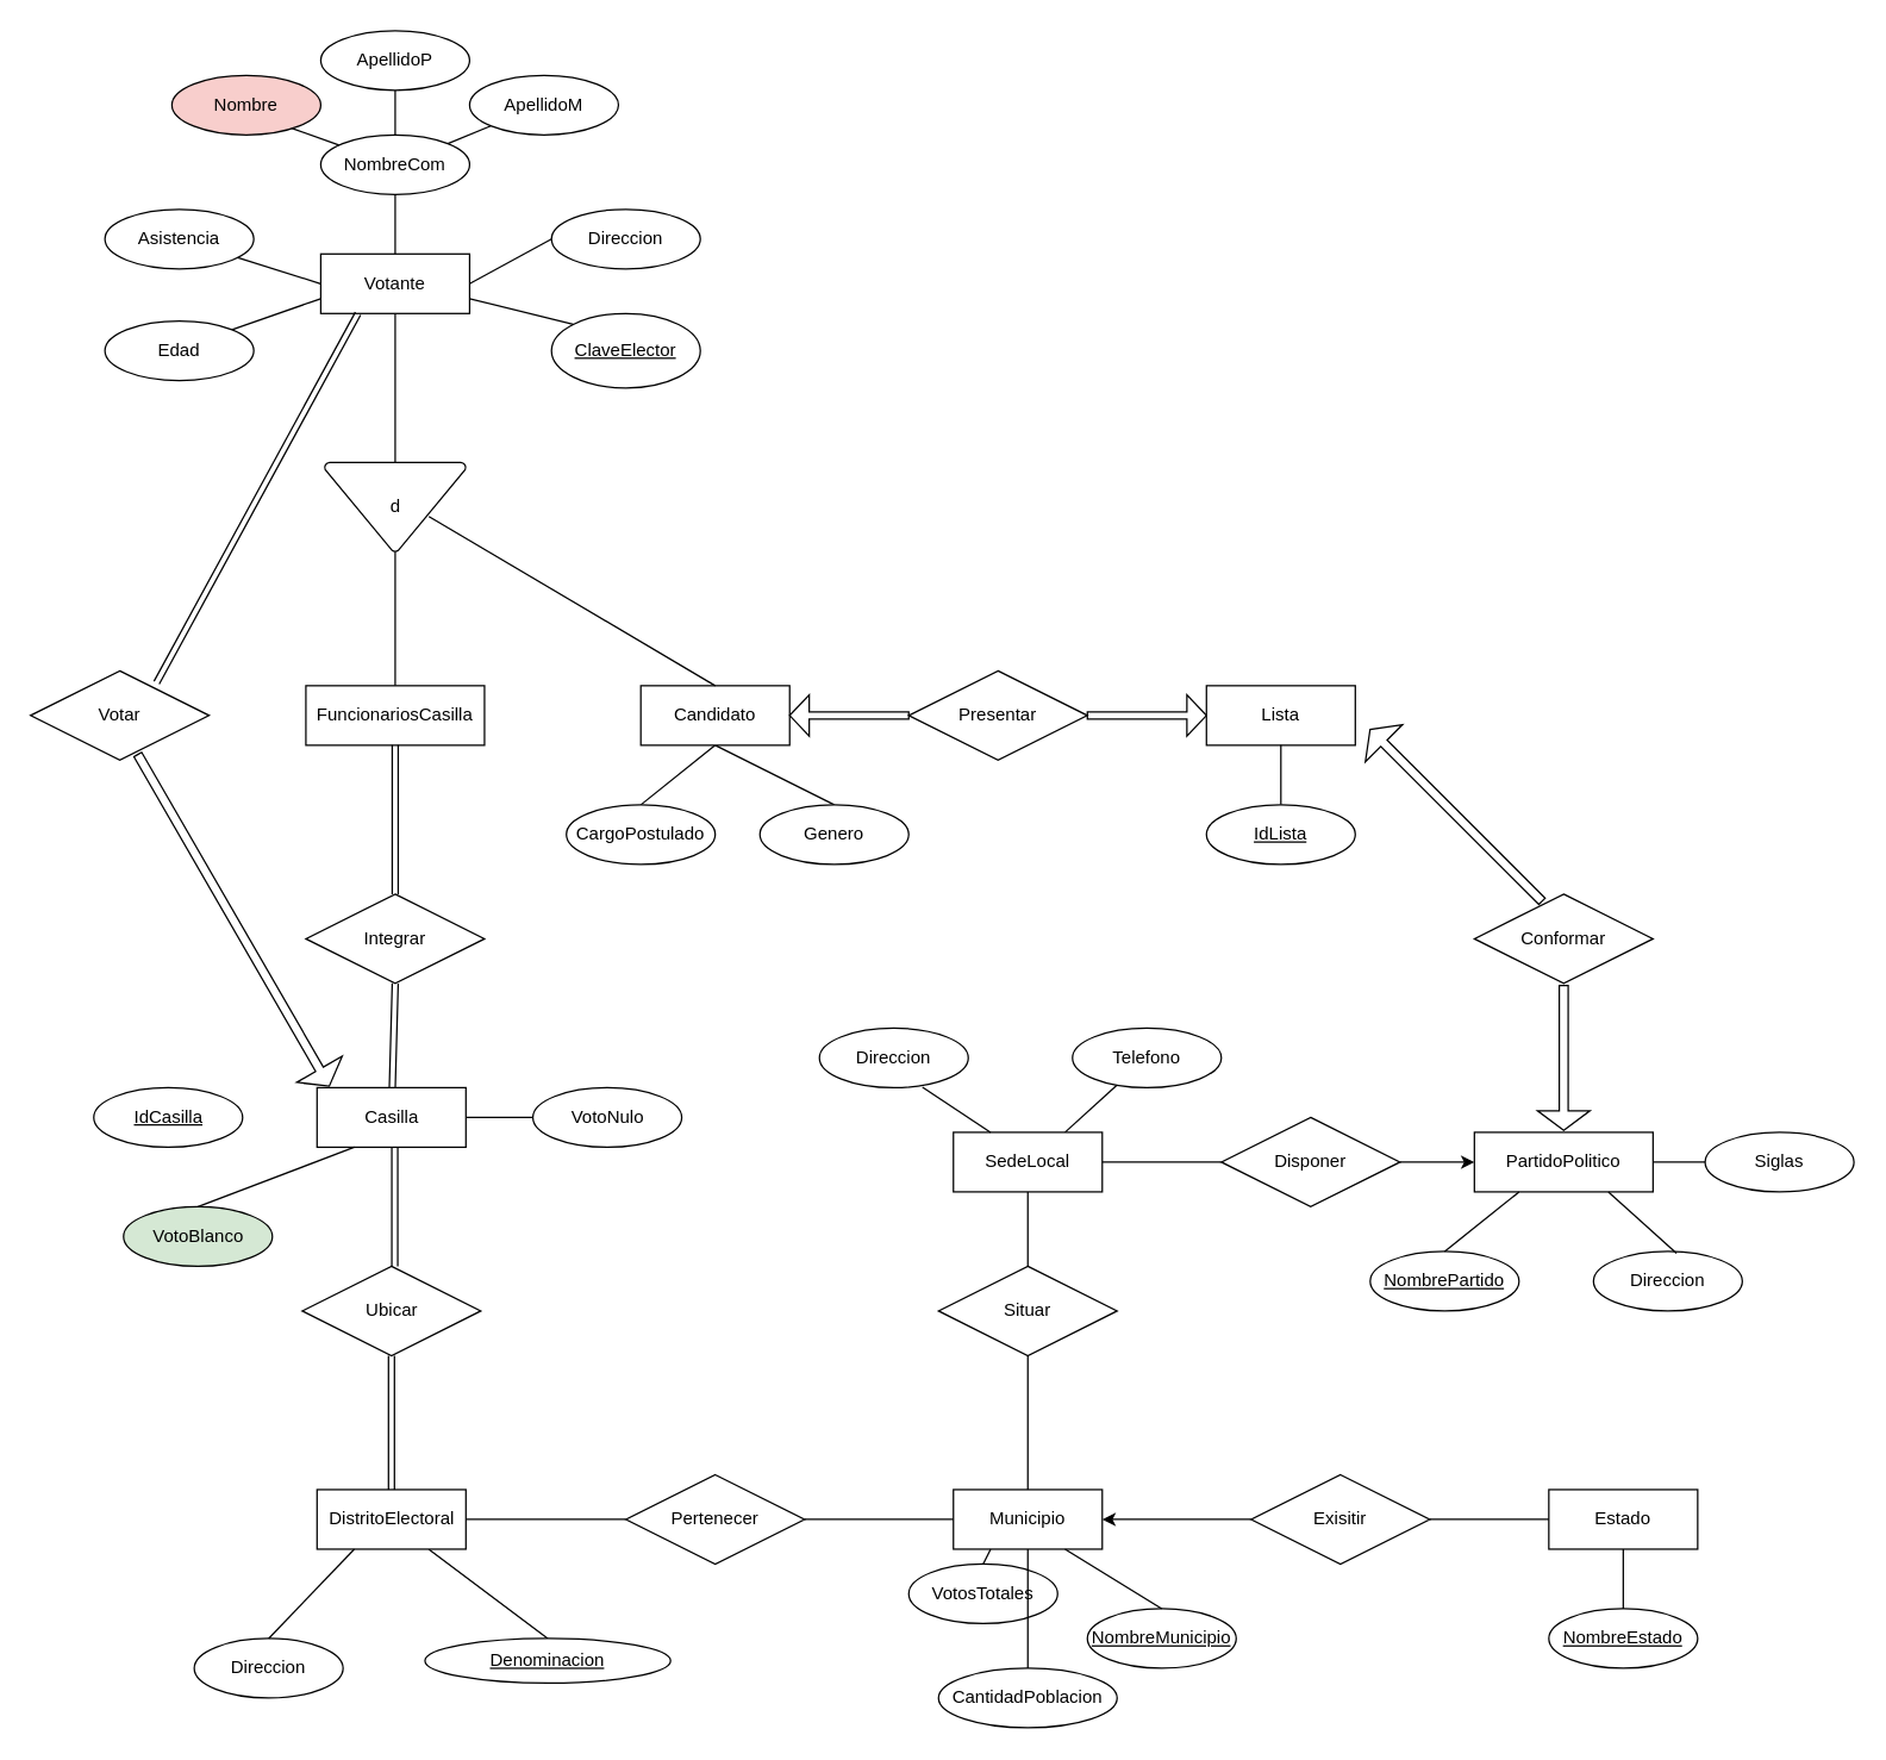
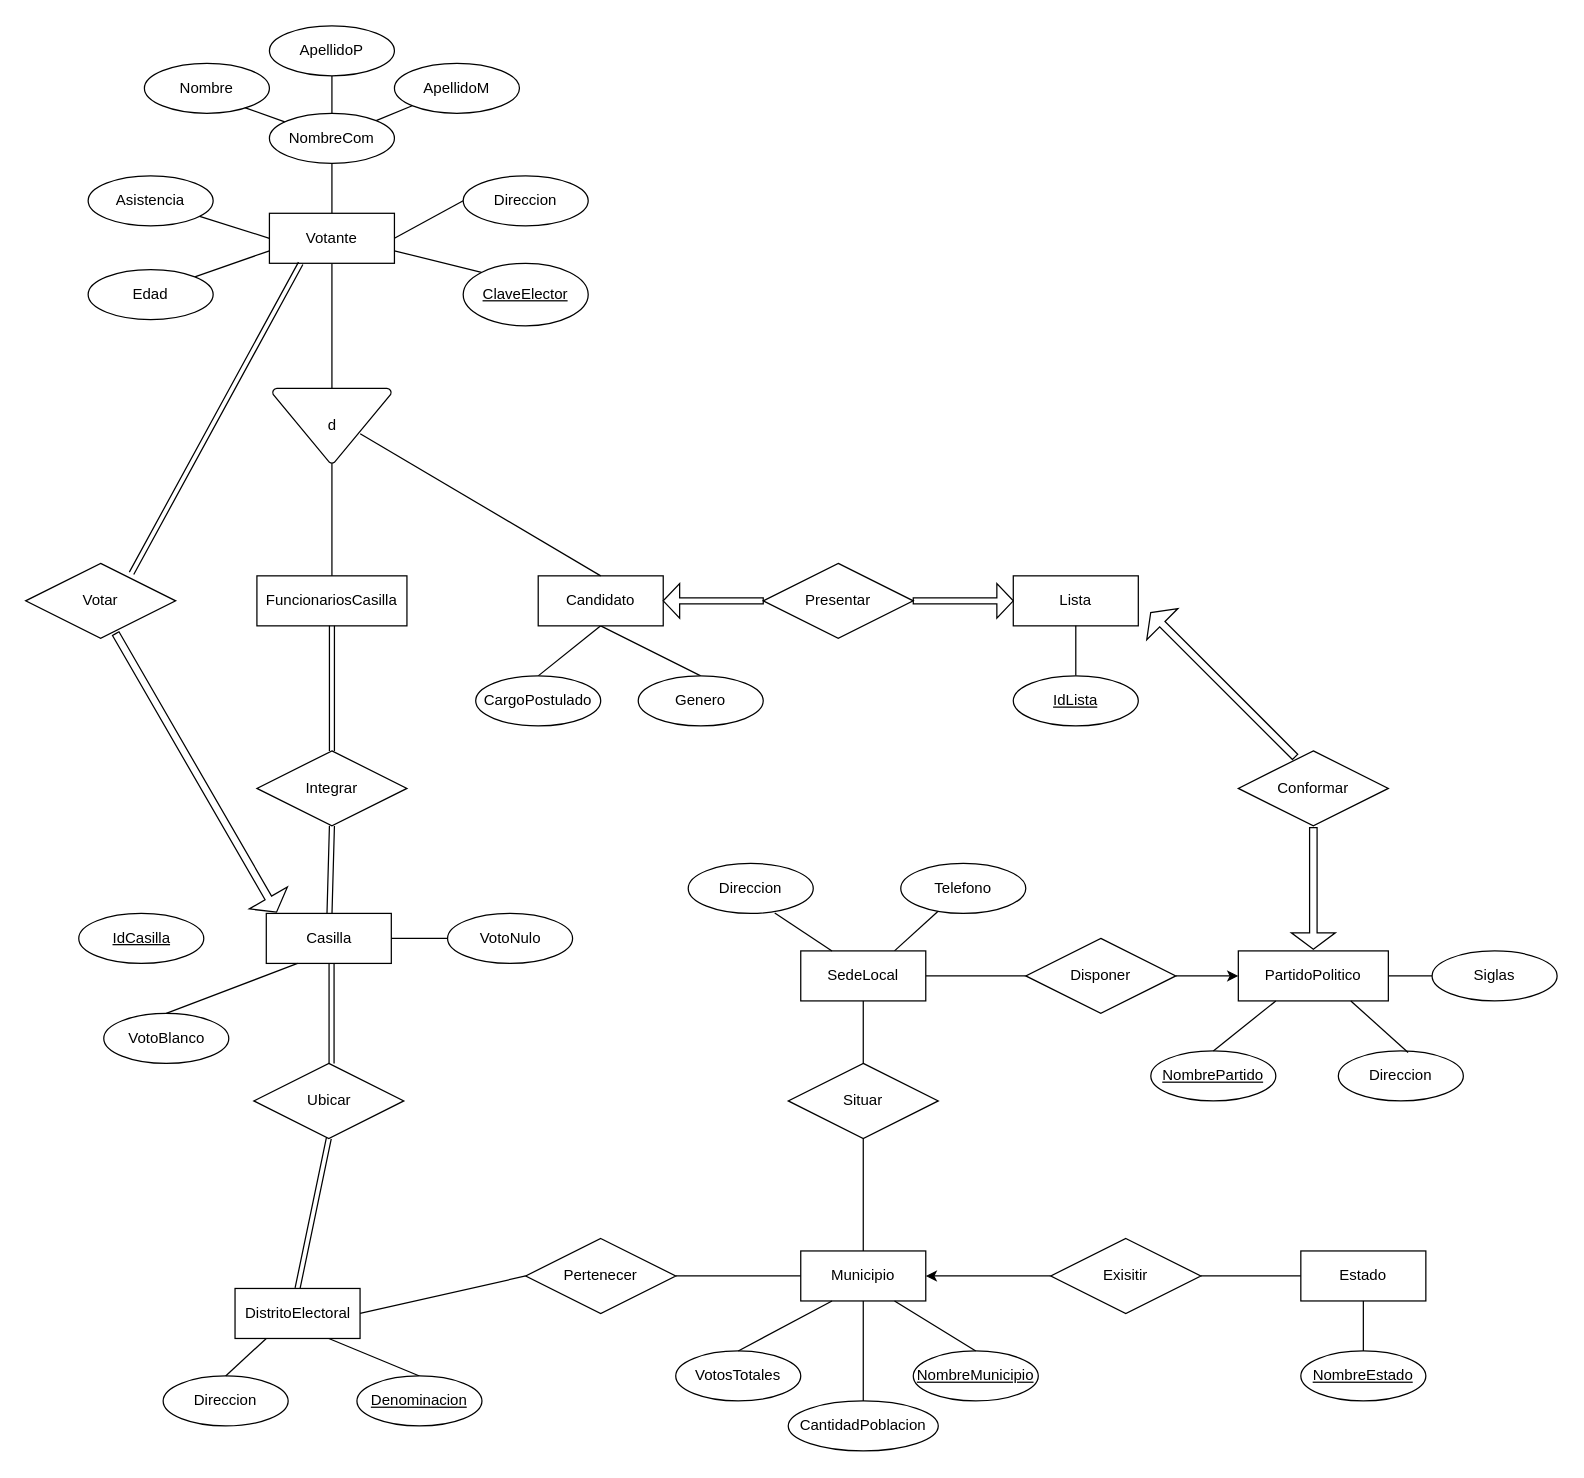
- <mxCell id="21" value="Nombre" style="ellipse;whiteSpace=wrap;html=1;align=center;fillColor=#f8cecc;" parent="1" vertex="1"><mxGeometry x="115" y="50" width="100" height="40" as="geometry" /></mxCell>
+ <mxCell id="21" value="Nombre" style="ellipse;whiteSpace=wrap;html=1;align=center;" parent="1" vertex="1"><mxGeometry x="115" y="50" width="100" height="40" as="geometry" /></mxCell>
- <mxCell id="32" value="VotoBlanco" style="ellipse;whiteSpace=wrap;html=1;align=center;fillColor=#d5e8d4;" parent="1" vertex="1"><mxGeometry x="82.5" y="810" width="100" height="40" as="geometry" /></mxCell>
+ <mxCell id="32" value="VotoBlanco" style="ellipse;whiteSpace=wrap;html=1;align=center;" parent="1" vertex="1"><mxGeometry x="82.5" y="810" width="100" height="40" as="geometry" /></mxCell>
- <mxCell id="17" value="DistritoElectoral" style="whiteSpace=wrap;html=1;align=center;" parent="1" vertex="1"><mxGeometry x="212.5" y="1000" width="100" height="40" as="geometry" /></mxCell>
+ <mxCell id="17" value="DistritoElectoral" style="whiteSpace=wrap;html=1;align=center;" parent="1" vertex="1"><mxGeometry x="187.5" y="1030" width="100" height="40" as="geometry" /></mxCell>
- <mxCell id="39" value="VotosTotales" style="ellipse;whiteSpace=wrap;html=1;align=center;" parent="1" vertex="1"><mxGeometry x="610" y="1050" width="100" height="40" as="geometry" /></mxCell>
+ <mxCell id="39" value="VotosTotales" style="ellipse;whiteSpace=wrap;html=1;align=center;" parent="1" vertex="1"><mxGeometry x="540" y="1080" width="100" height="40" as="geometry" /></mxCell>
- <mxCell id="35" value="&lt;u&gt;Denominacion&lt;/u&gt;" style="ellipse;whiteSpace=wrap;html=1;align=center;" parent="1" vertex="1"><mxGeometry x="285" y="1100" width="165" height="30" as="geometry" /></mxCell>
+ <mxCell id="35" value="&lt;u&gt;Denominacion&lt;/u&gt;" style="ellipse;whiteSpace=wrap;html=1;align=center;" parent="1" vertex="1"><mxGeometry x="285" y="1100" width="100" height="40" as="geometry" /></mxCell>
